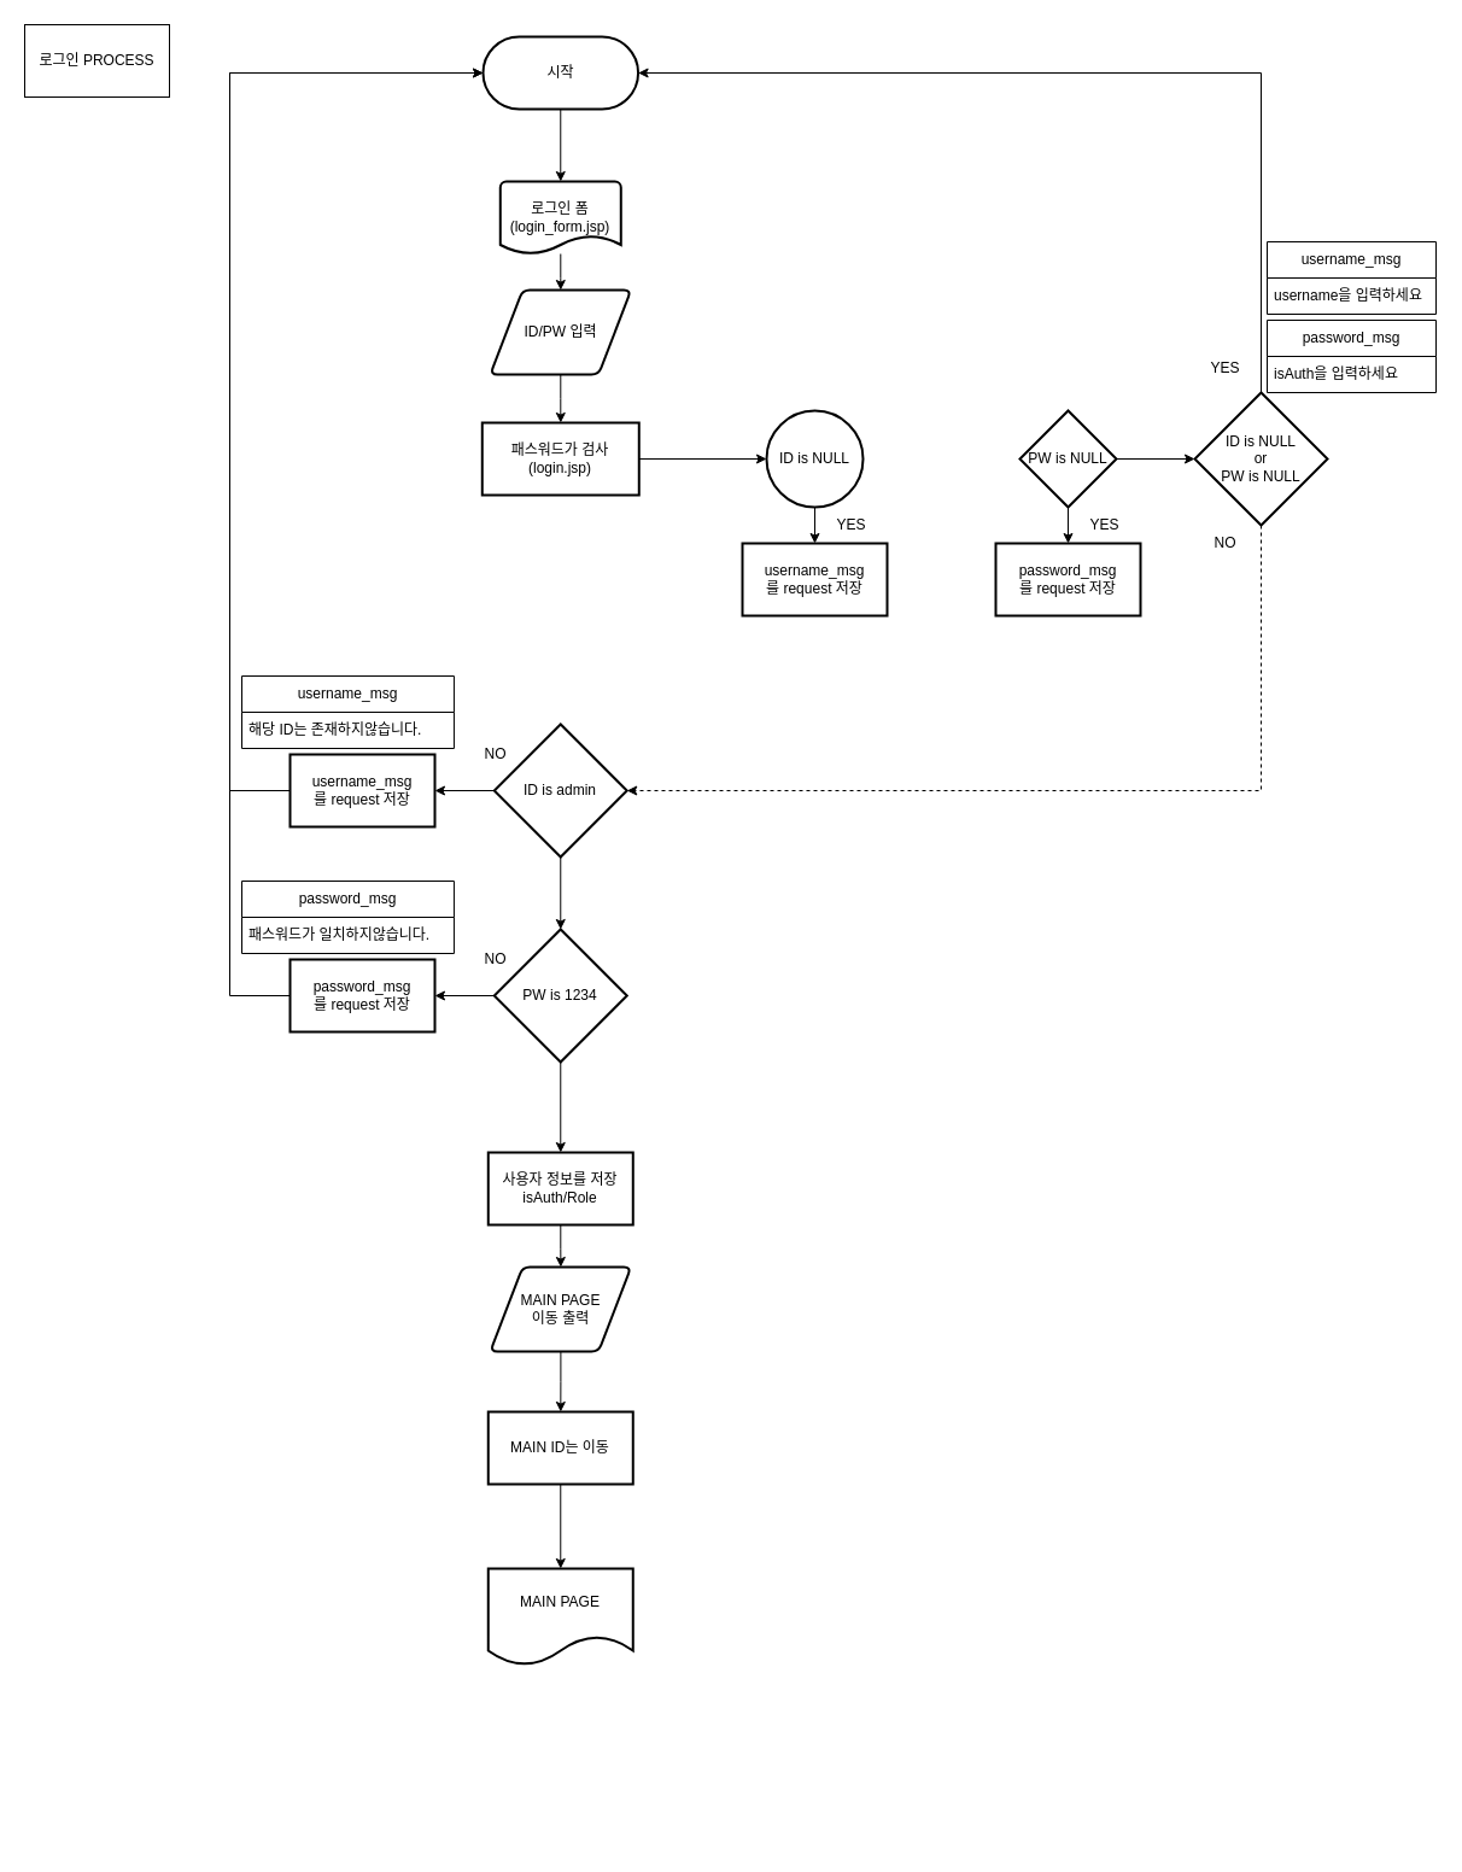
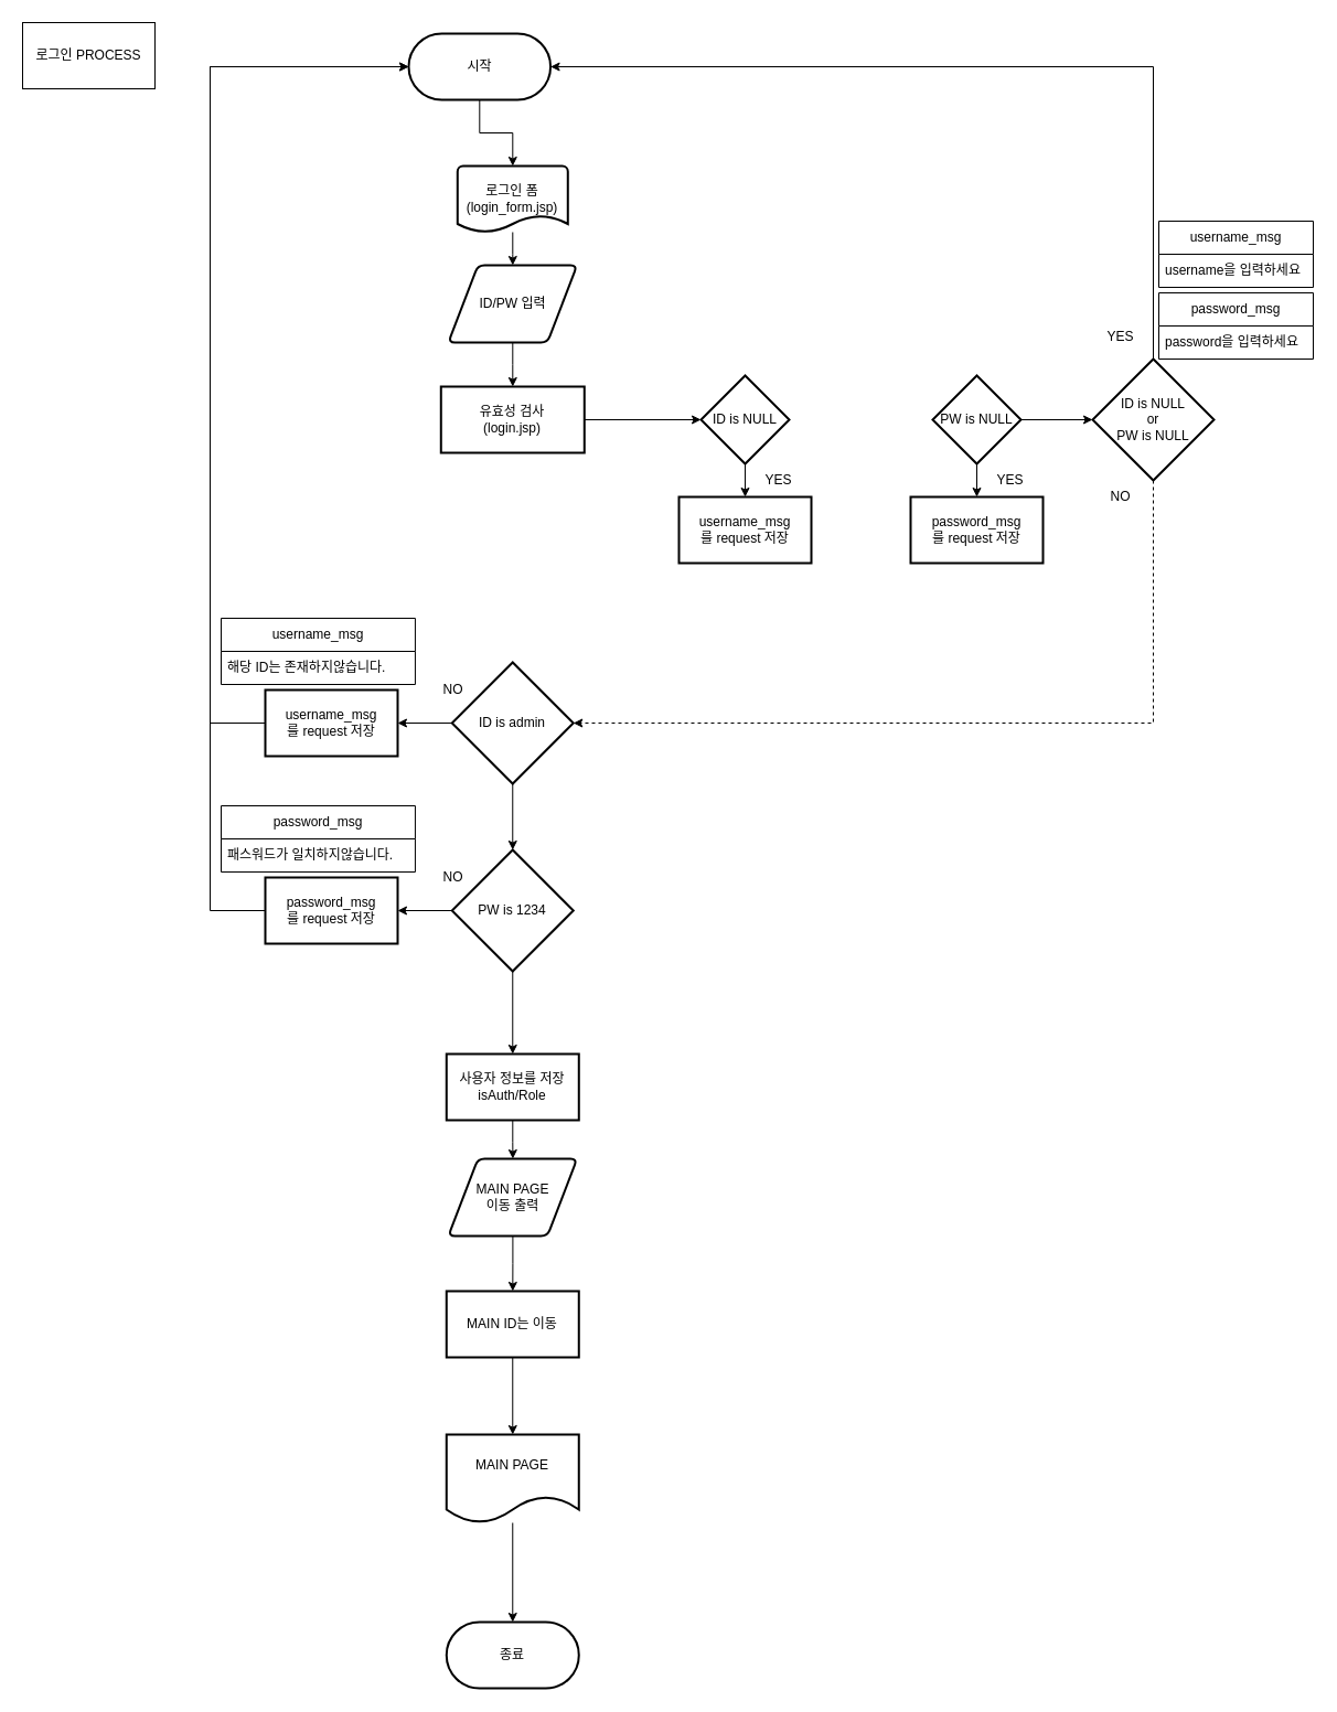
- <mxCell id="4" value="시작" style="rounded=1;whiteSpace=wrap;html=1;absoluteArcSize=1;arcSize=140;strokeWidth=2;" vertex="1" parent="1"><mxGeometry x="400" y="30" width="128.57" height="60" as="geometry" /></mxCell>
+ <mxCell id="4" value="시작" style="rounded=1;whiteSpace=wrap;html=1;absoluteArcSize=1;arcSize=140;strokeWidth=2;" vertex="1" parent="1"><mxGeometry x="370" y="30" width="128.57" height="60" as="geometry" /></mxCell>
- <mxCell id="20" value="&lt;span style=&quot;text-align: center;&quot;&gt;isAuth&lt;/span&gt;을 입력하세요" style="text;strokeColor=none;fillColor=none;align=left;verticalAlign=middle;spacingLeft=4;spacingRight=4;overflow=hidden;points=[[0,0.5],[1,0.5]];portConstraint=eastwest;rotatable=0;whiteSpace=wrap;html=1;" vertex="1" parent="19"><mxGeometry y="30" width="140" height="30" as="geometry" /></mxCell>
+ <mxCell id="20" value="&lt;span style=&quot;text-align: center;&quot;&gt;password&lt;/span&gt;을 입력하세요" style="text;strokeColor=none;fillColor=none;align=left;verticalAlign=middle;spacingLeft=4;spacingRight=4;overflow=hidden;points=[[0,0.5],[1,0.5]];portConstraint=eastwest;rotatable=0;whiteSpace=wrap;html=1;" vertex="1" parent="19"><mxGeometry y="30" width="140" height="30" as="geometry" /></mxCell>
- <mxCell id="10" value="패스워드가 검사&lt;div&gt;(login.jsp)&lt;/div&gt;" style="rounded=1;whiteSpace=wrap;html=1;absoluteArcSize=1;arcSize=0;strokeWidth=2;" vertex="1" parent="1"><mxGeometry x="399.28" y="350" width="130" height="60" as="geometry" /></mxCell>
+ <mxCell id="10" value="유효성 검사&lt;div&gt;(login.jsp)&lt;/div&gt;" style="rounded=1;whiteSpace=wrap;html=1;absoluteArcSize=1;arcSize=0;strokeWidth=2;" vertex="1" parent="1"><mxGeometry x="399.28" y="350" width="130" height="60" as="geometry" /></mxCell>
- <mxCell id="12" value="ID is NULL" style="ellipse;whiteSpace=wrap;html=1;arcSize=0;strokeWidth=2;" vertex="1" parent="1"><mxGeometry x="635" y="340" width="80" height="80" as="geometry" /></mxCell>
+ <mxCell id="12" value="ID is NULL" style="rhombus;whiteSpace=wrap;html=1;rounded=1;arcSize=0;strokeWidth=2;" vertex="1" parent="1"><mxGeometry x="635" y="340" width="80" height="80" as="geometry" /></mxCell>
+ <mxCell id="52" value="" style="edgeStyle=orthogonalEdgeStyle;rounded=0;orthogonalLoop=1;jettySize=auto;html=1;" edge="1" parent="1" source="53" target="54"><mxGeometry relative="1" as="geometry" /></mxCell>
+ <mxCell id="54" value="종료" style="whiteSpace=wrap;html=1;strokeWidth=2;rounded=1;arcSize=50;" vertex="1" parent="1"><mxGeometry x="404.275" y="1470" width="120" height="60" as="geometry" /></mxCell>
